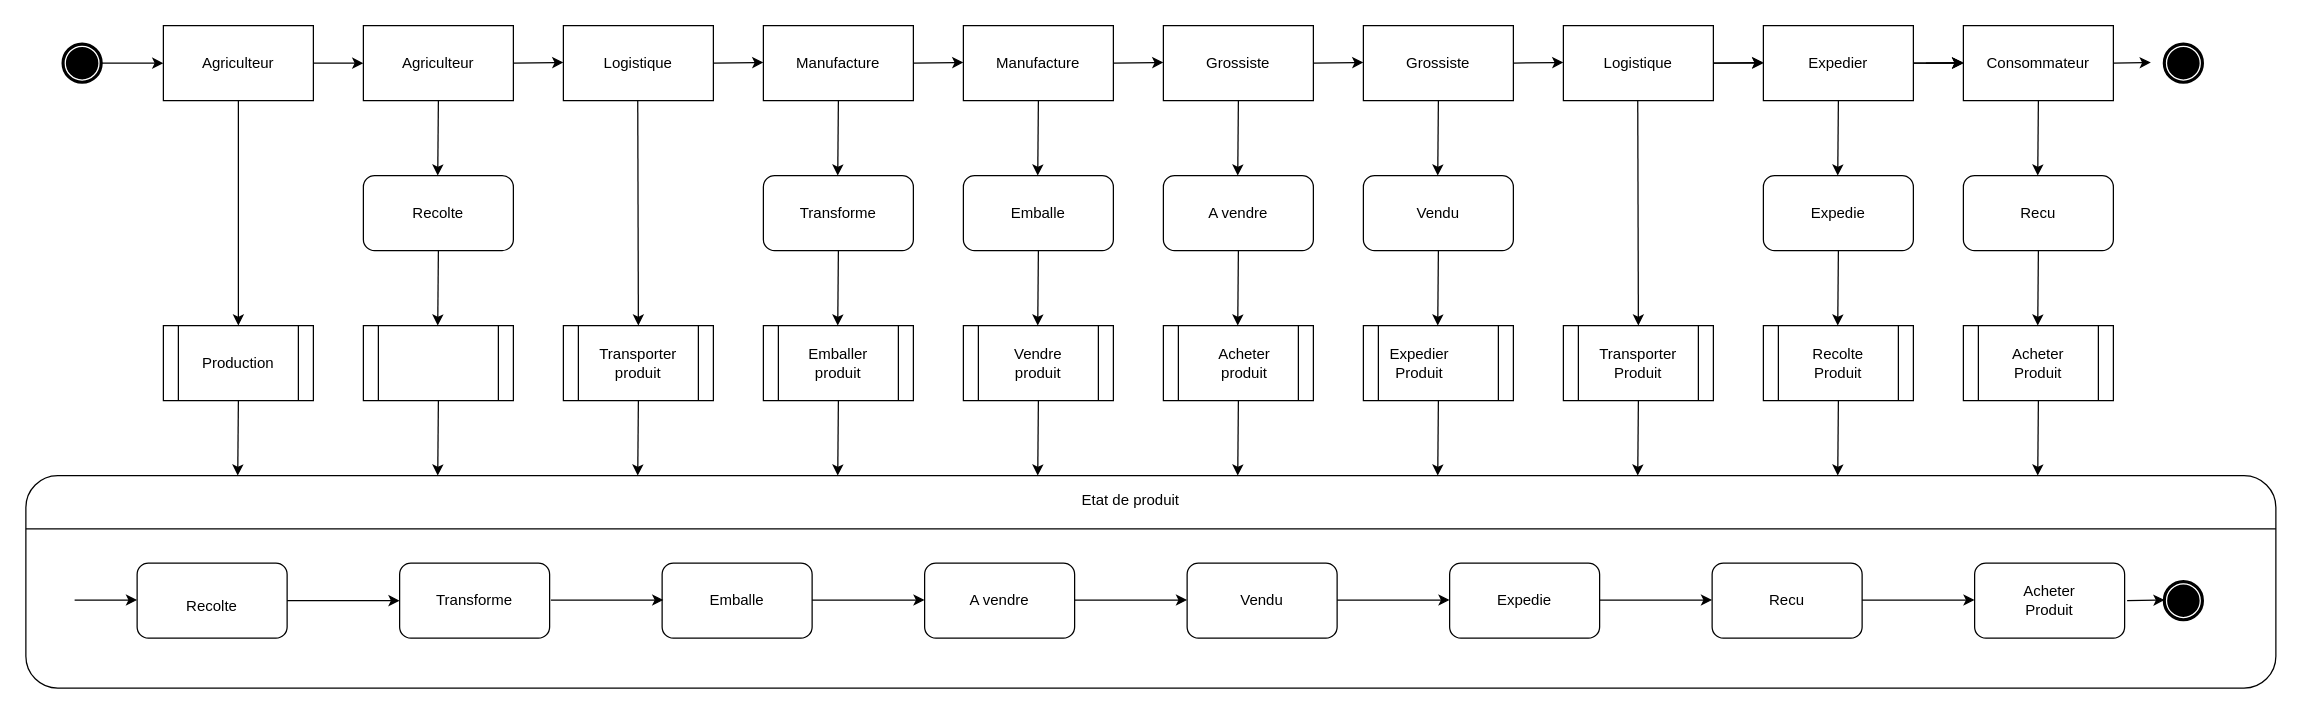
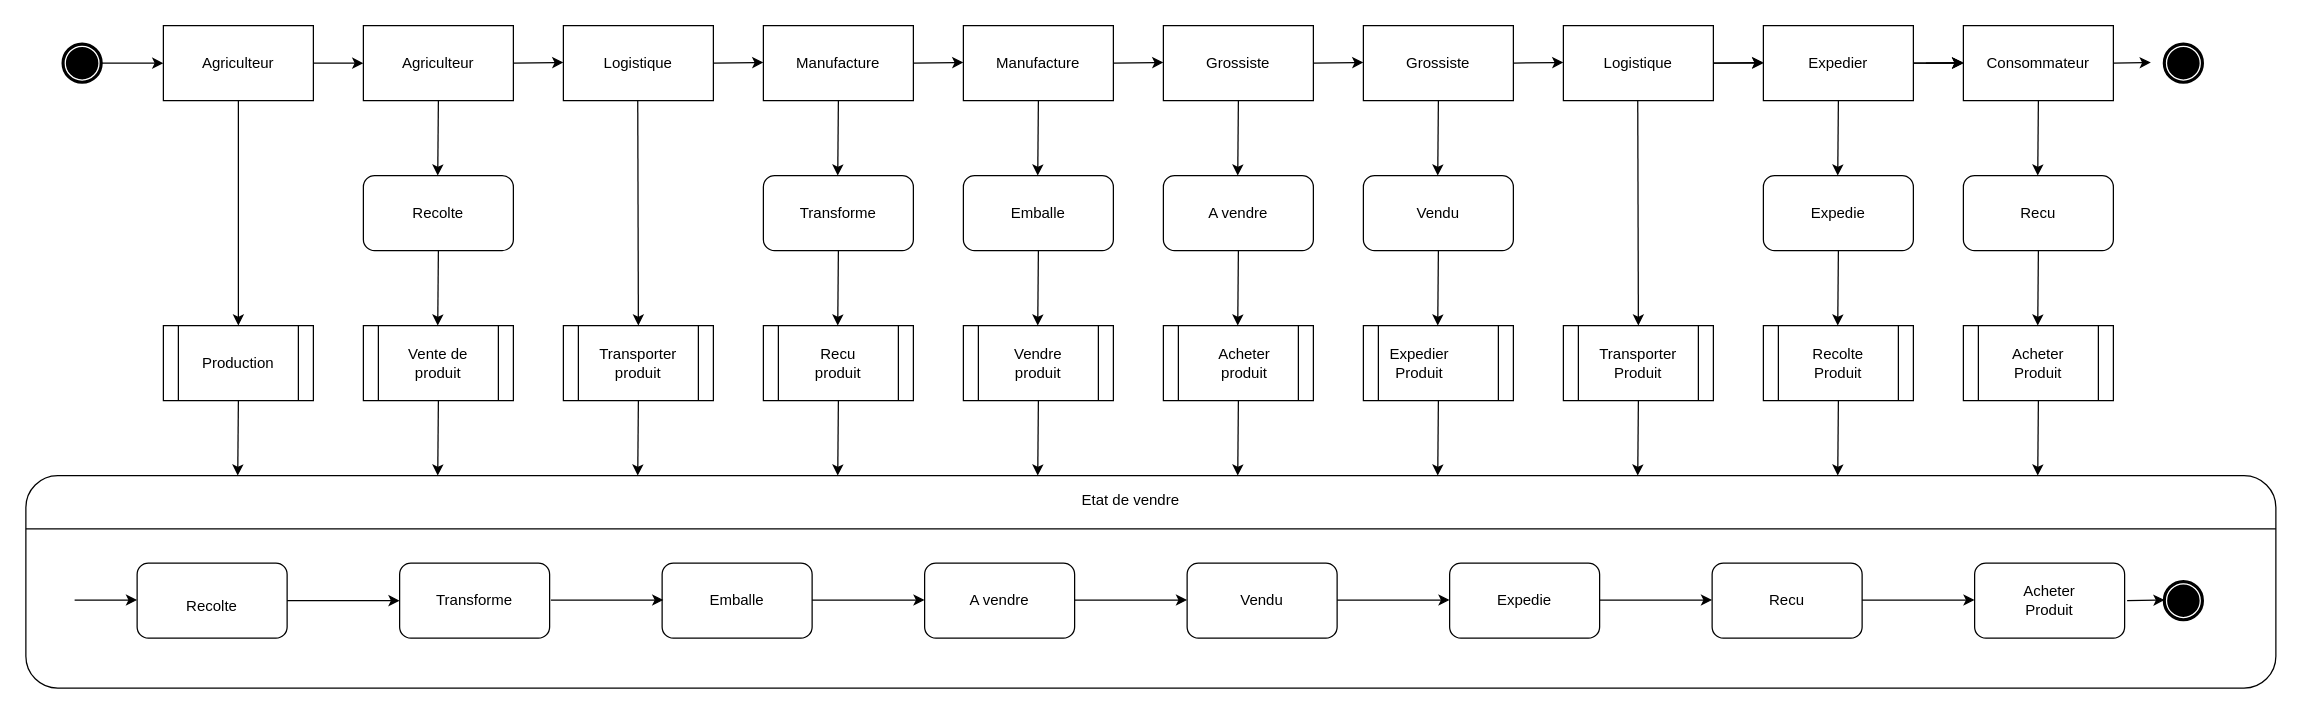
+ <mxCell id="89" value="Vente de produit" style="text;html=1;strokeColor=none;fillColor=none;align=center;verticalAlign=middle;whiteSpace=wrap;rounded=0;" vertex="1" parent="1"><mxGeometry x="315" y="280" width="70" height="20" as="geometry" /></mxCell>
- <mxCell id="91" value="Emballer produit" style="text;html=1;strokeColor=none;fillColor=none;align=center;verticalAlign=middle;whiteSpace=wrap;rounded=0;" vertex="1" parent="1"><mxGeometry x="635" y="280" width="70" height="20" as="geometry" /></mxCell>
+ <mxCell id="91" value="Recu produit" style="text;html=1;strokeColor=none;fillColor=none;align=center;verticalAlign=middle;whiteSpace=wrap;rounded=0;" vertex="1" parent="1"><mxGeometry x="635" y="280" width="70" height="20" as="geometry" /></mxCell>
- <mxCell id="124" value="Etat de produit" style="text;html=1;strokeColor=none;fillColor=none;align=center;verticalAlign=middle;whiteSpace=wrap;rounded=0;" vertex="1" parent="1"><mxGeometry x="846" y="390" width="116" height="20" as="geometry" /></mxCell>
+ <mxCell id="124" value="Etat de vendre" style="text;html=1;strokeColor=none;fillColor=none;align=center;verticalAlign=middle;whiteSpace=wrap;rounded=0;" vertex="1" parent="1"><mxGeometry x="846" y="390" width="116" height="20" as="geometry" /></mxCell>
